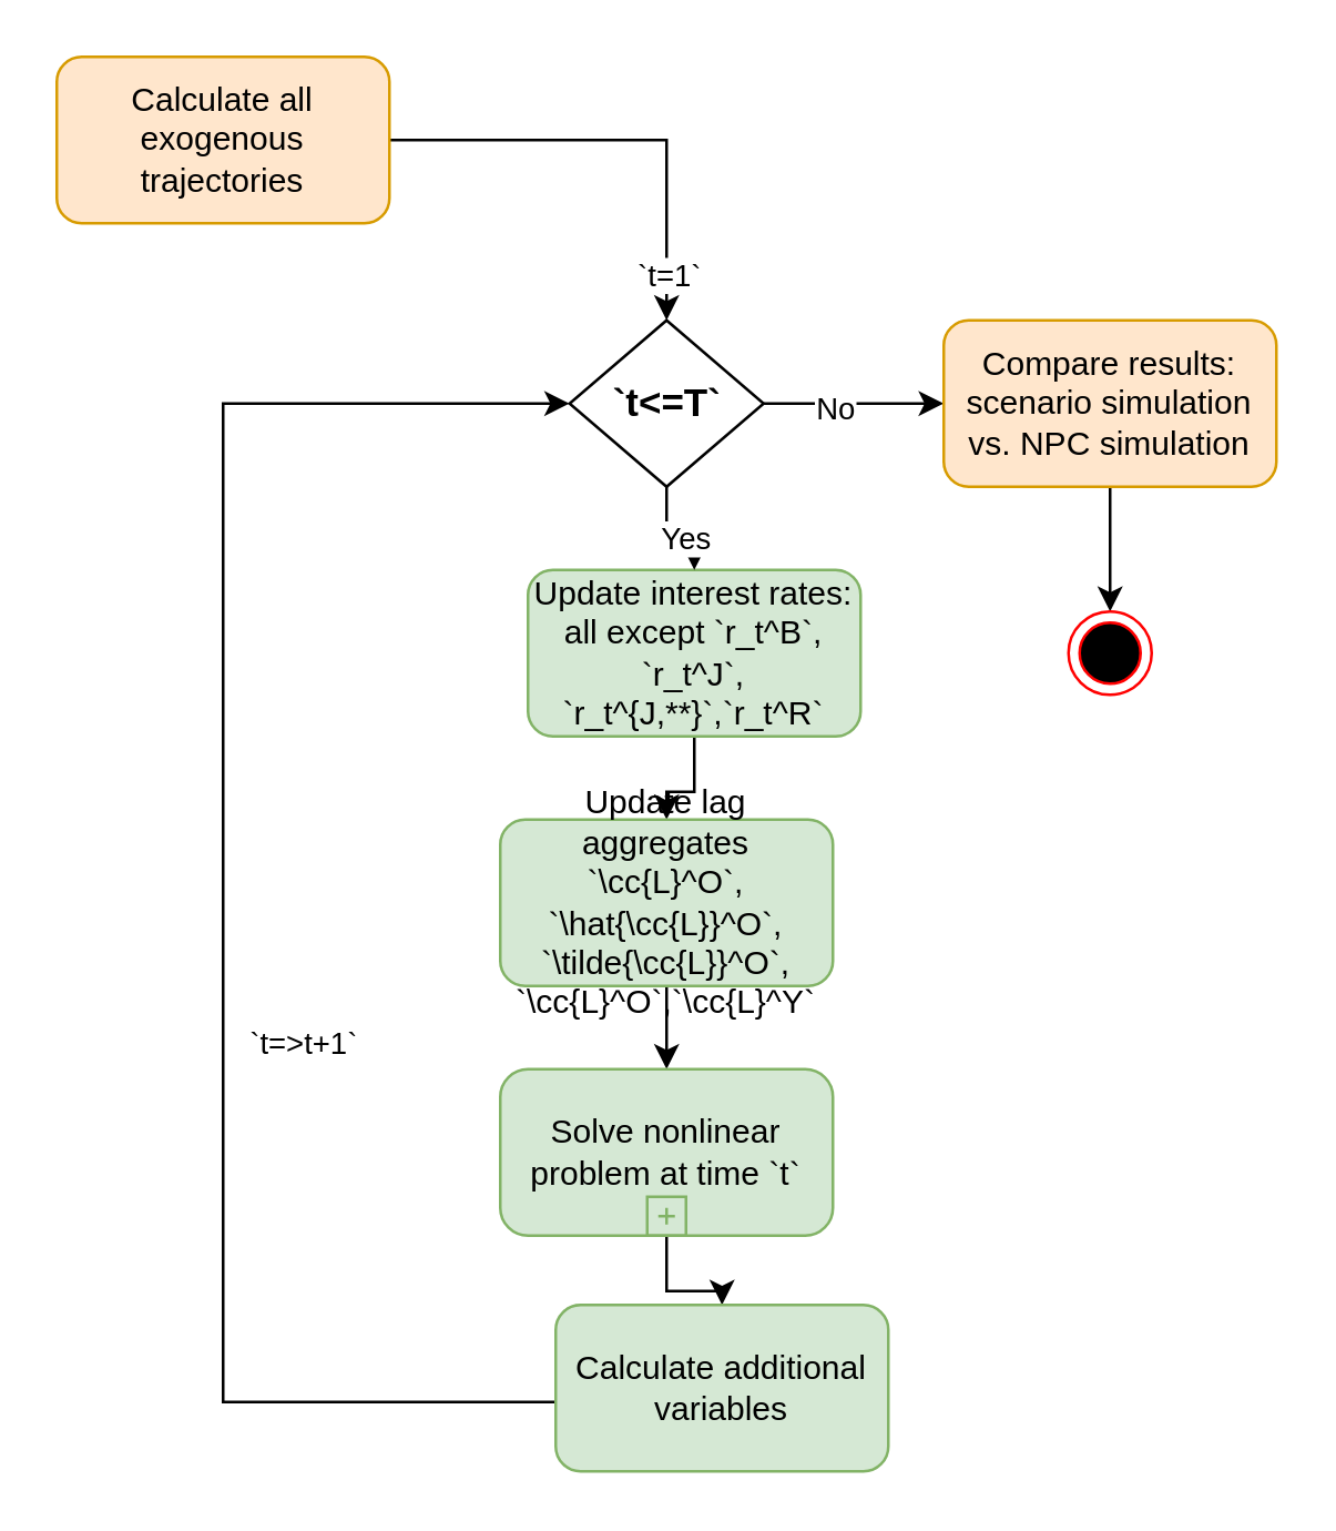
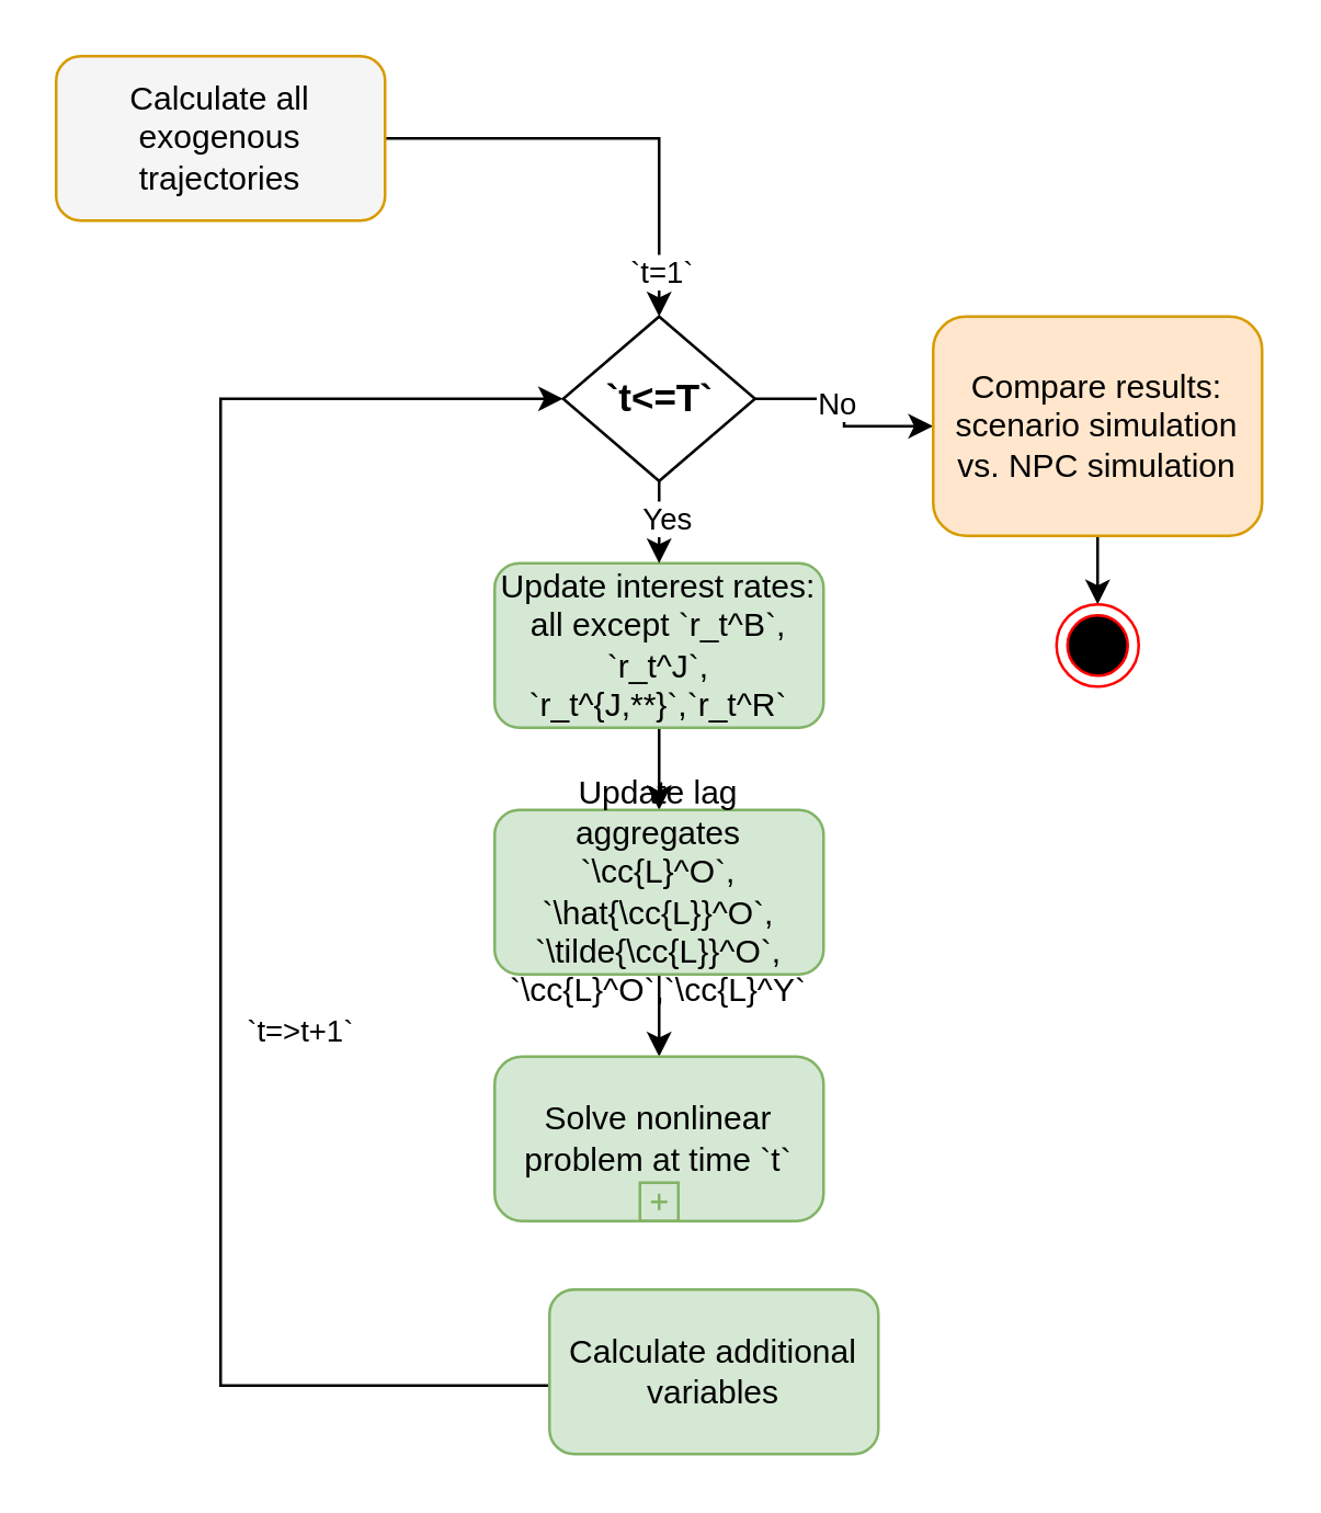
- <mxCell id="4" value="Calculate all exogenous trajectories" style="rounded=1;whiteSpace=wrap;html=1;fillColor=#ffe6cc;strokeColor=#d79b00;" vertex="1" parent="1"><mxGeometry x="20" y="20" width="120" height="60" as="geometry" /></mxCell>
+ <mxCell id="4" value="Calculate all exogenous trajectories" style="rounded=1;whiteSpace=wrap;html=1;fillColor=#f5f5f5;strokeColor=#d79b00;" vertex="1" parent="1"><mxGeometry x="20" y="20" width="120" height="60" as="geometry" /></mxCell>
- <mxCell id="18" value="Compare results: scenario simulation vs. NPC simulation" style="rounded=1;whiteSpace=wrap;html=1;fillColor=#ffe6cc;strokeColor=#d79b00;" vertex="1" parent="1"><mxGeometry x="340" y="115" width="120" height="60" as="geometry" /></mxCell>
+ <mxCell id="18" value="Compare results: scenario simulation vs. NPC simulation" style="rounded=1;whiteSpace=wrap;html=1;fillColor=#ffe6cc;strokeColor=#d79b00;" vertex="1" parent="1"><mxGeometry x="340" y="115" width="120" height="80" as="geometry" /></mxCell>
- <mxCell id="6" value="Update interest rates: all except `r_t^B`, `r_t^J`, `r_t^{J,**}`,`r_t^R`" style="rounded=1;whiteSpace=wrap;html=1;fillColor=#d5e8d4;strokeColor=#82b366;" vertex="1" parent="1"><mxGeometry x="190" y="205" width="120" height="60" as="geometry" /></mxCell>
+ <mxCell id="6" value="Update interest rates: all except `r_t^B`, `r_t^J`, `r_t^{J,**}`,`r_t^R`" style="rounded=1;whiteSpace=wrap;html=1;fillColor=#d5e8d4;strokeColor=#82b366;" vertex="1" parent="1"><mxGeometry x="180" y="205" width="120" height="60" as="geometry" /></mxCell>
- <mxCell id="9" style="edgeStyle=orthogonalEdgeStyle;rounded=0;orthogonalLoop=1;jettySize=auto;html=1;entryX=0.5;entryY=0;entryDx=0;entryDy=0;" edge="1" parent="1" source="10" target="21"><mxGeometry relative="1" as="geometry" /></mxCell>
